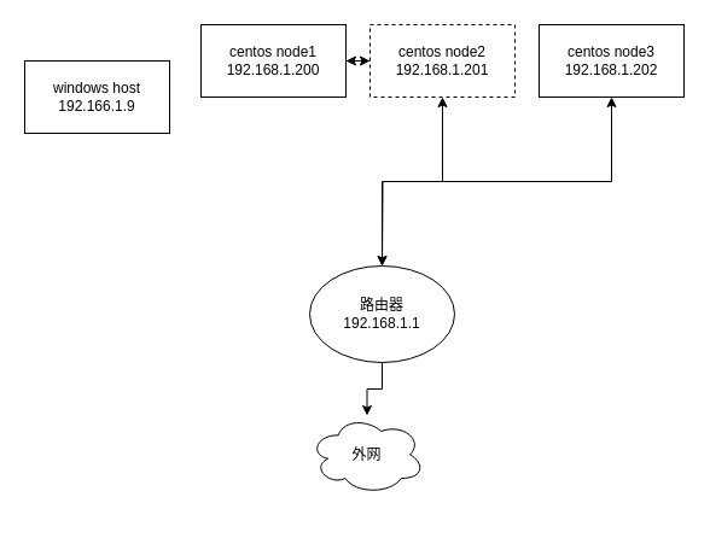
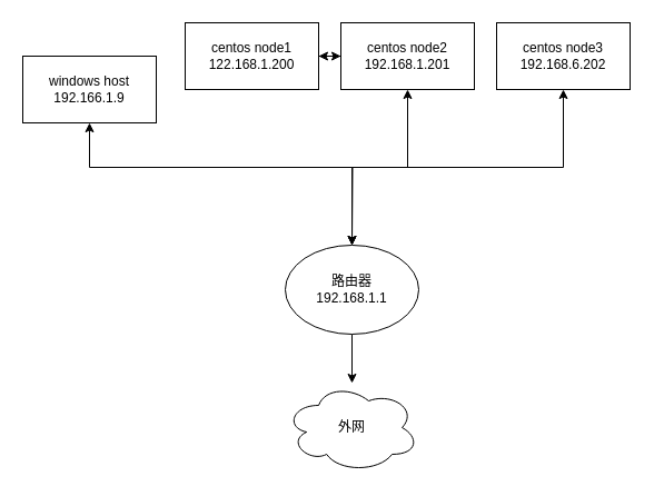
- <mxCell id="5" value="centos node1&lt;br&gt;192.168.1.200" style="rounded=0;whiteSpace=wrap;html=1;" parent="1" vertex="1"><mxGeometry x="166" y="20" width="120" height="60" as="geometry" /></mxCell>
+ <mxCell id="5" value="centos node1&lt;br&gt;122.168.1.200" style="rounded=0;whiteSpace=wrap;html=1;" parent="1" vertex="1"><mxGeometry x="166" y="20" width="120" height="60" as="geometry" /></mxCell>
- <mxCell id="7" value="centos node2&lt;br&gt;192.168.1.201" style="rounded=0;whiteSpace=wrap;html=1;dashed=1;" parent="1" vertex="1"><mxGeometry x="306" y="20" width="120" height="60" as="geometry" /></mxCell>
+ <mxCell id="7" value="centos node2&lt;br&gt;192.168.1.201" style="rounded=0;whiteSpace=wrap;html=1;" parent="1" vertex="1"><mxGeometry x="306" y="20" width="120" height="60" as="geometry" /></mxCell>
- <mxCell id="9" value="centos node3&lt;br&gt;192.168.1.202" style="rounded=0;whiteSpace=wrap;html=1;" parent="1" vertex="1"><mxGeometry x="446" y="20" width="120" height="60" as="geometry" /></mxCell>
+ <mxCell id="9" value="centos node3&lt;br&gt;192.168.6.202" style="rounded=0;whiteSpace=wrap;html=1;" parent="1" vertex="1"><mxGeometry x="446" y="20" width="120" height="60" as="geometry" /></mxCell>
+ <mxCell id="2" style="edgeStyle=orthogonalEdgeStyle;rounded=0;orthogonalLoop=1;jettySize=auto;html=1;entryX=0.5;entryY=0;entryDx=0;entryDy=0;startArrow=classic;startFill=1;" parent="1" source="3" target="11" edge="1"><mxGeometry relative="1" as="geometry"><Array as="points"><mxPoint x="80" y="150" /><mxPoint x="316" y="150" /></Array></mxGeometry></mxCell>
- <mxCell id="12" value="外网" style="ellipse;shape=cloud;whiteSpace=wrap;html=1;" parent="1" vertex="1"><mxGeometry x="256" y="344" width="95" height="65" as="geometry" /></mxCell>
+ <mxCell id="12" value="外网" style="ellipse;shape=cloud;whiteSpace=wrap;html=1;" parent="1" vertex="1"><mxGeometry x="256" y="344" width="120" height="80" as="geometry" /></mxCell>
